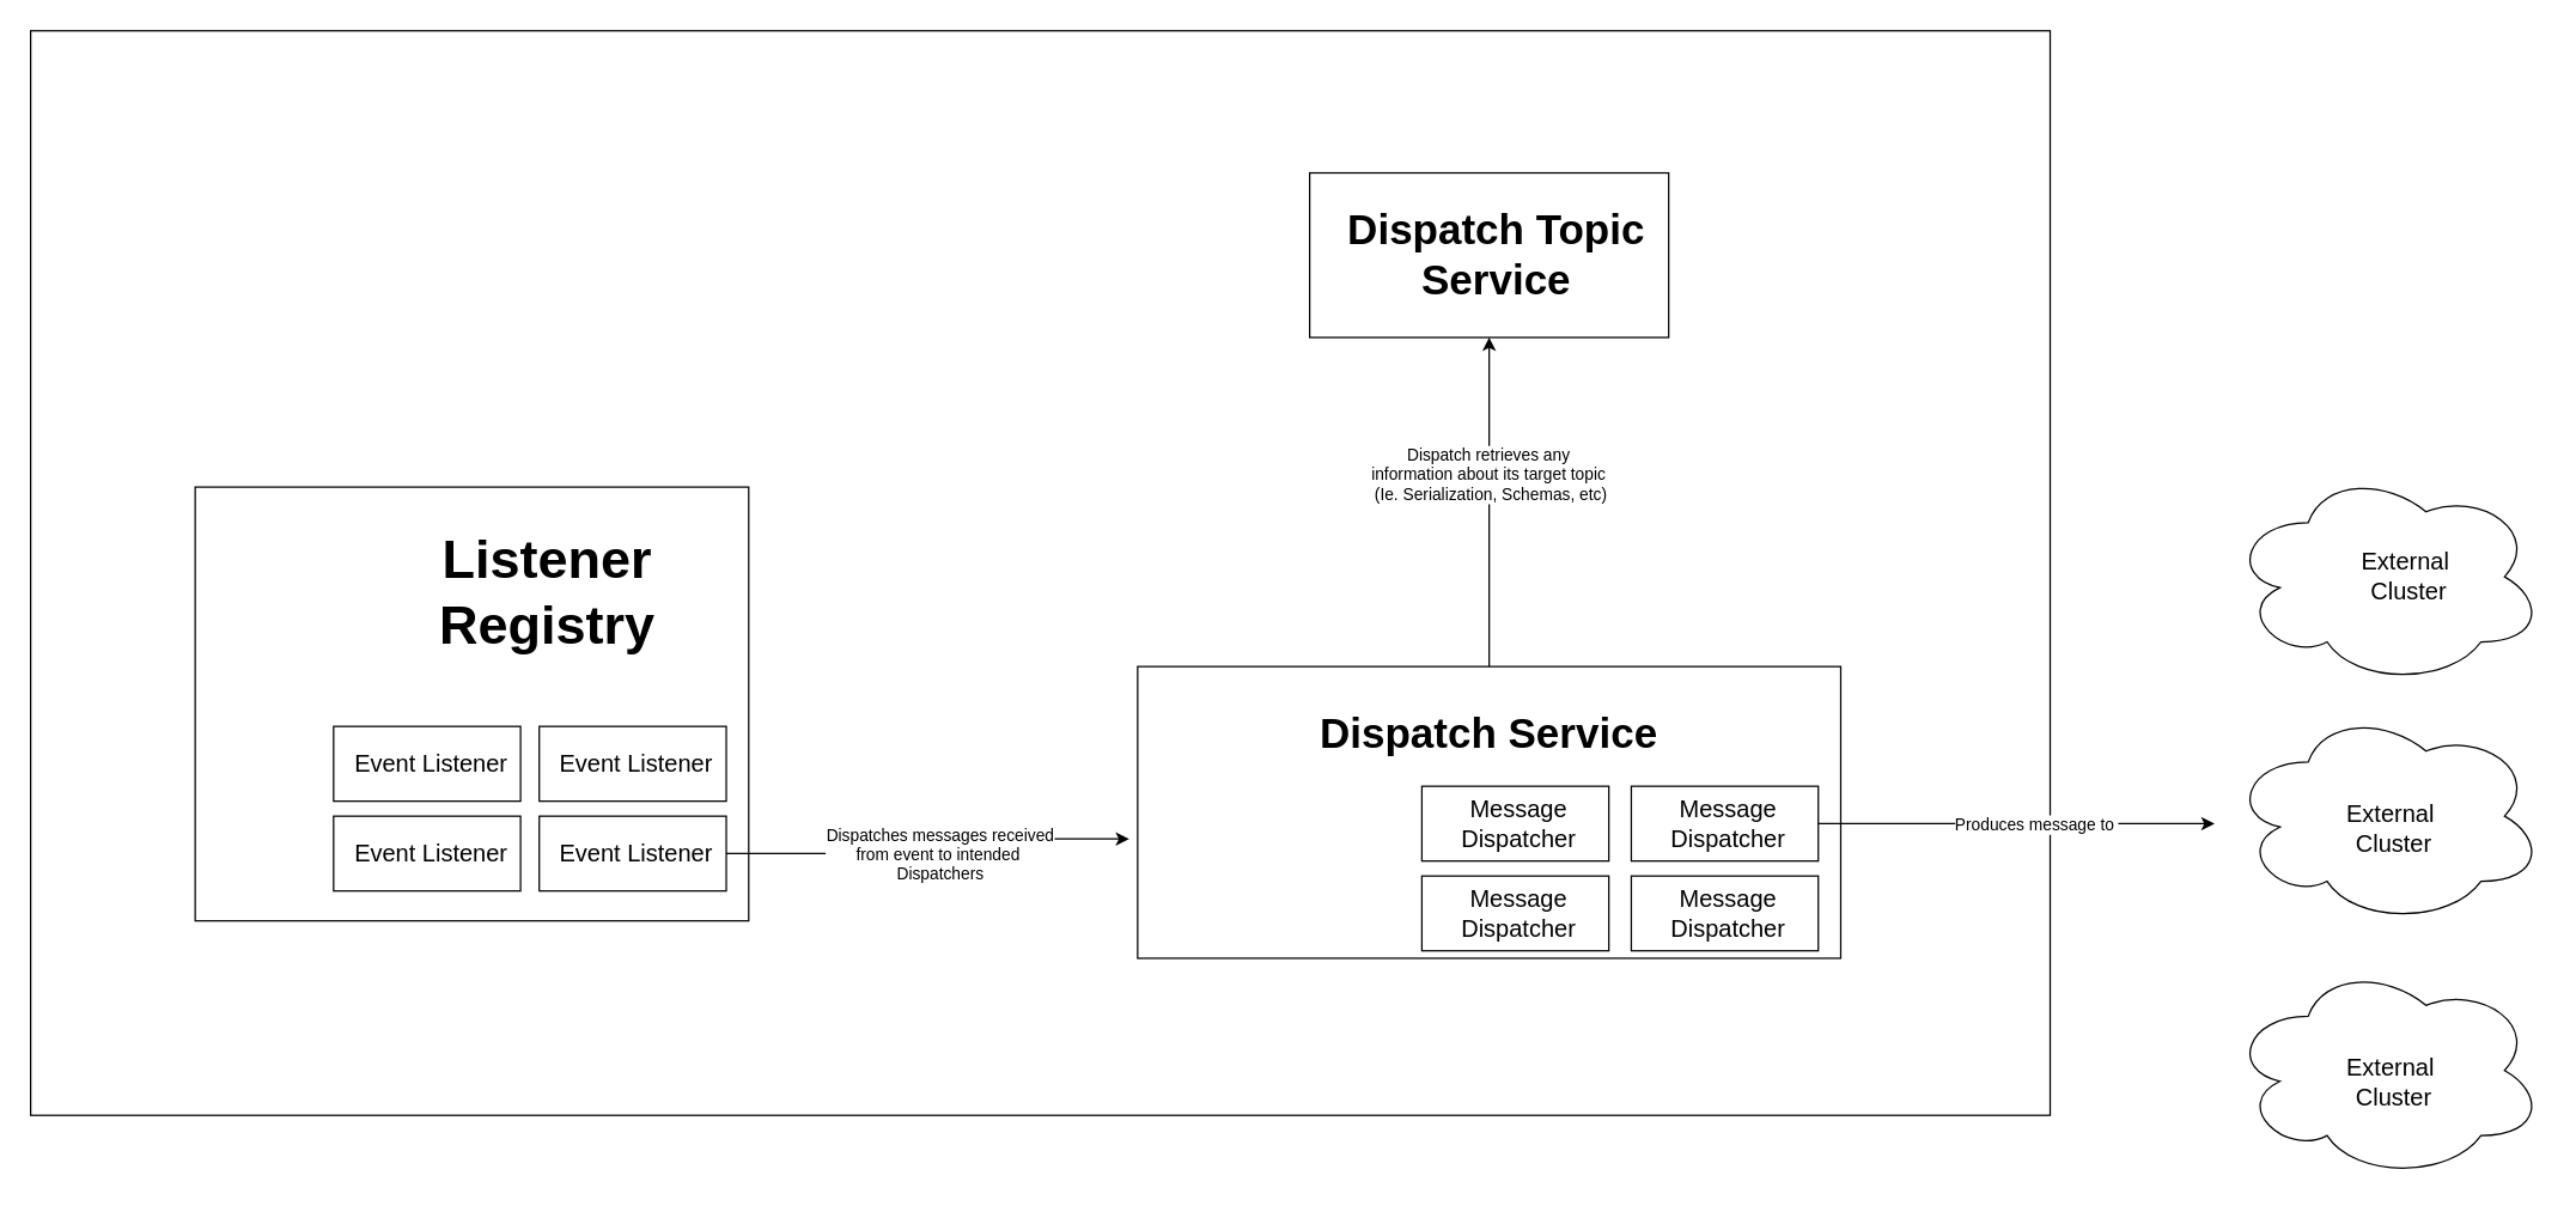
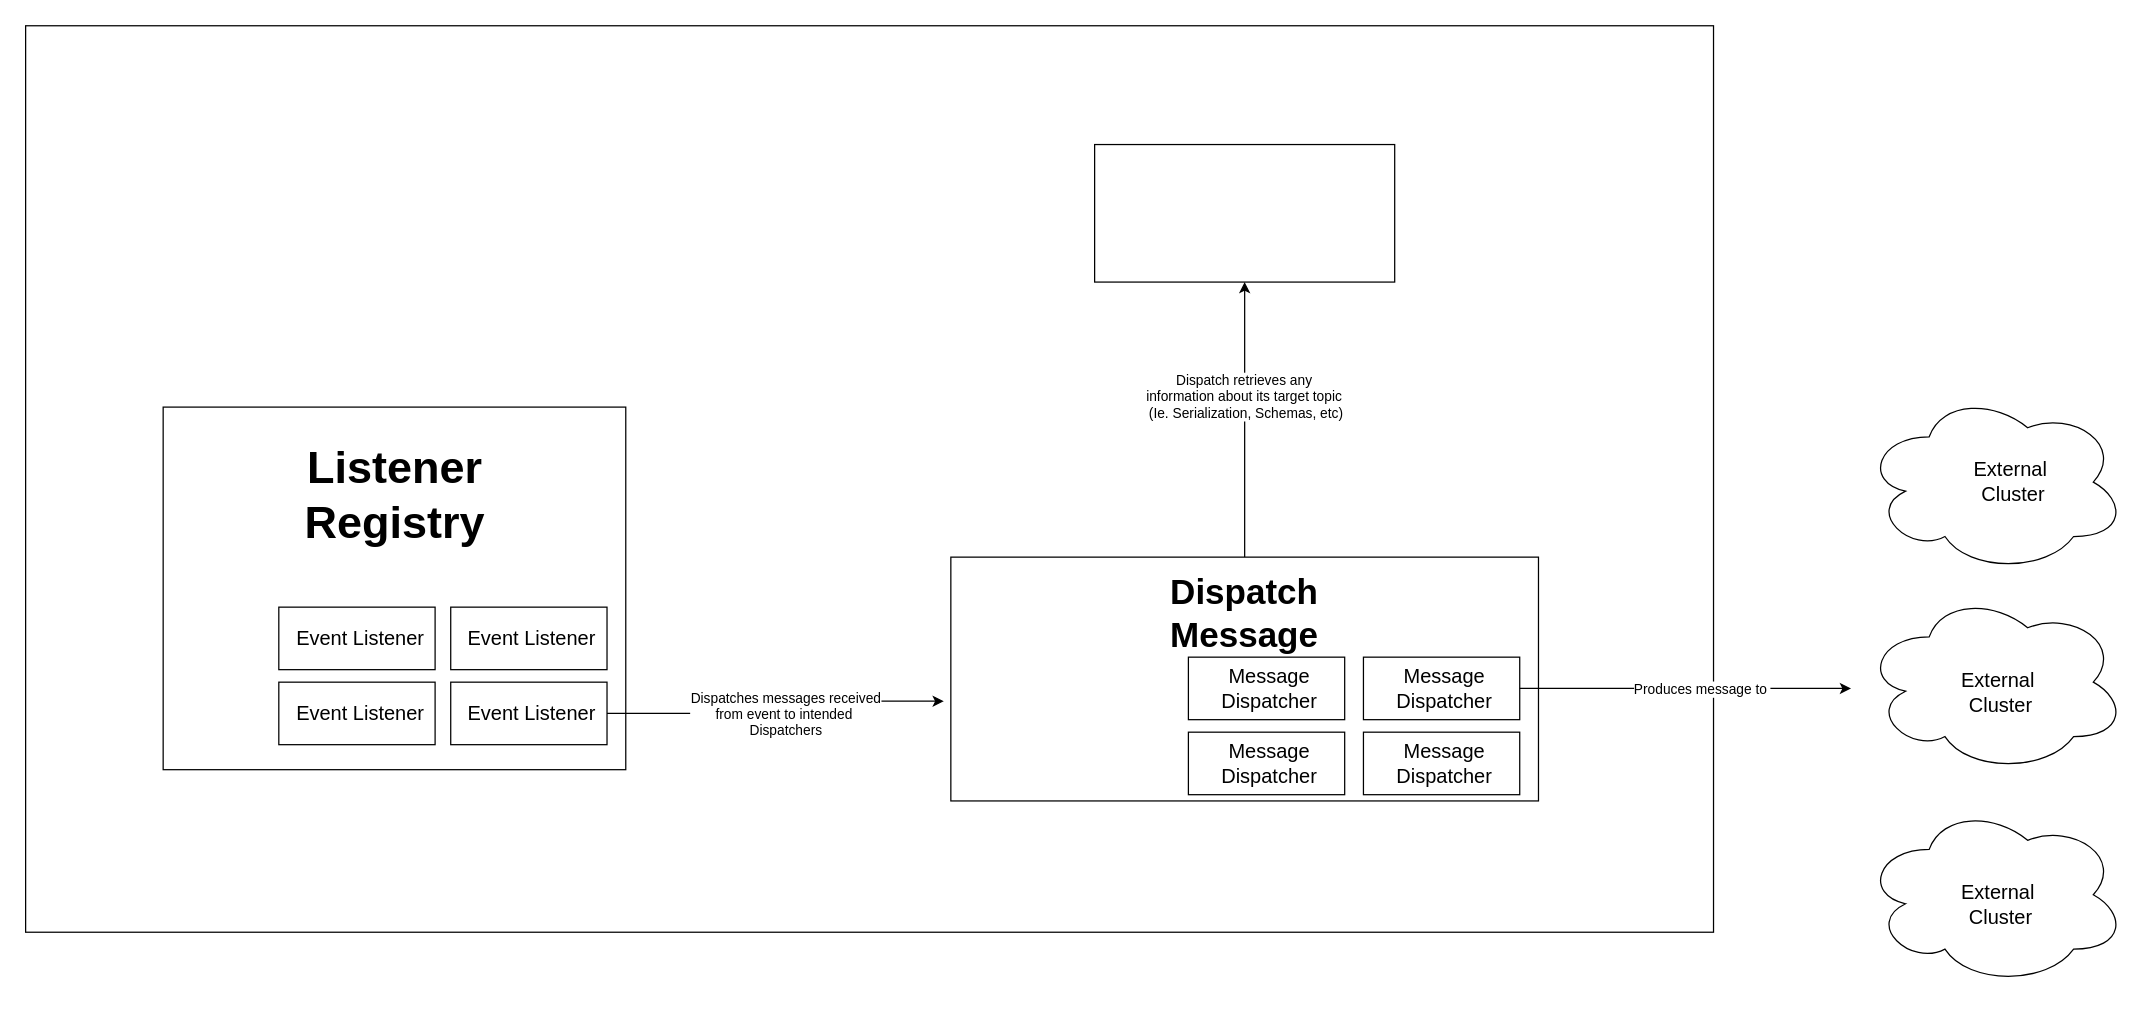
- <mxCell id="17" value="Dispatch Topic Service" style="text;html=1;align=center;verticalAlign=middle;whiteSpace=wrap;rounded=0;fontSize=28;fontStyle=1" vertex="1" parent="1"><mxGeometry x="895" y="130" width="210" height="80" as="geometry" /></mxCell>
- <mxCell id="3" value="Listener Registry" style="text;html=1;align=center;verticalAlign=middle;whiteSpace=wrap;rounded=0;fontSize=36;fontStyle=1" vertex="1" parent="1"><mxGeometry x="272.5" y="345" width="185" height="100" as="geometry" /></mxCell>
+ <mxCell id="3" value="Listener Registry" style="text;html=1;align=center;verticalAlign=middle;whiteSpace=wrap;rounded=0;fontSize=36;fontStyle=1" vertex="1" parent="1"><mxGeometry x="222.5" y="345" width="185" height="100" as="geometry" /></mxCell>
- <mxCell id="15" value="Dispatch Service" style="text;html=1;align=center;verticalAlign=middle;whiteSpace=wrap;rounded=0;fontSize=28;fontStyle=1" vertex="1" parent="1"><mxGeometry x="875" y="450" width="240" height="80" as="geometry" /></mxCell>
+ <mxCell id="15" value="Dispatch Message" style="text;html=1;align=center;verticalAlign=middle;whiteSpace=wrap;rounded=0;fontSize=28;fontStyle=1" vertex="1" parent="1"><mxGeometry x="875" y="450" width="240" height="80" as="geometry" /></mxCell>
